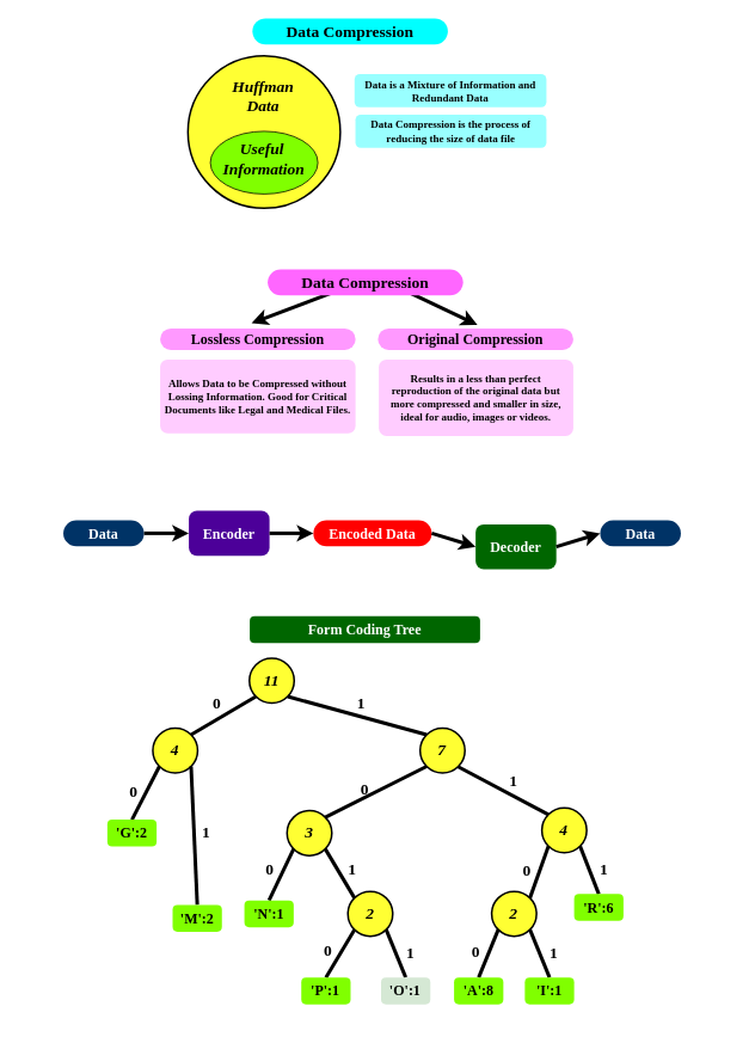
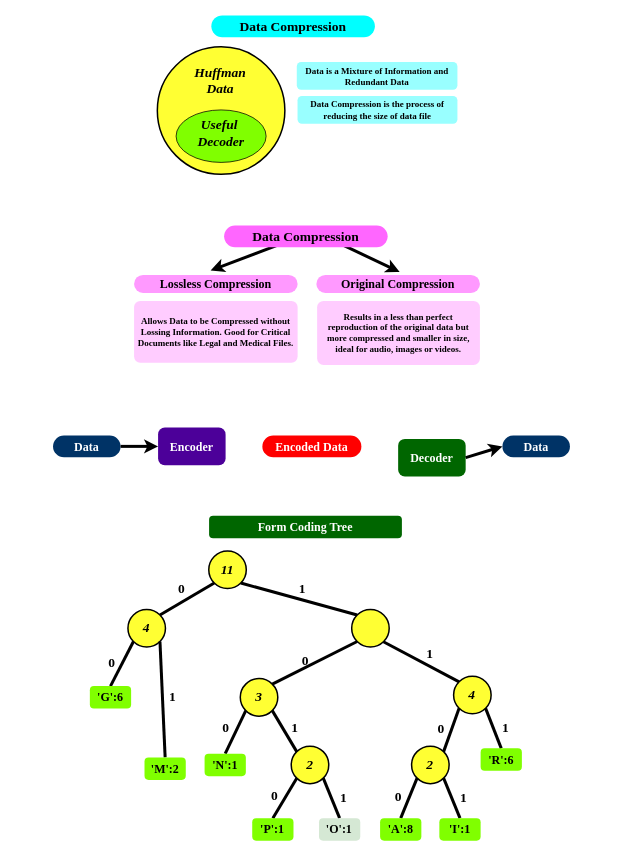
- <mxCell id="8" value="&lt;div style=&quot;&quot;&gt;&lt;font face=&quot;Comic Sans MS&quot;&gt;&lt;span style=&quot;font-size: 18px; text-wrap: nowrap;&quot;&gt;&lt;b&gt;&lt;i&gt;Useful&amp;nbsp;&lt;/i&gt;&lt;/b&gt;&lt;/span&gt;&lt;/font&gt;&lt;/div&gt;&lt;div style=&quot;&quot;&gt;&lt;font face=&quot;Comic Sans MS&quot;&gt;&lt;span style=&quot;font-size: 18px; text-wrap: nowrap;&quot;&gt;&lt;b&gt;&lt;i&gt;Information&lt;/i&gt;&lt;/b&gt;&lt;/span&gt;&lt;/font&gt;&lt;/div&gt;" style="rounded=1;whiteSpace=wrap;html=1;fillColor=none;strokeColor=none;arcSize=10;container=0;fontColor=#000000;align=center;" vertex="1" parent="1"><mxGeometry x="241.839" y="165.954" width="104.318" height="22.085" as="geometry" /></mxCell>
+ <mxCell id="8" value="&lt;div style=&quot;&quot;&gt;&lt;font face=&quot;Comic Sans MS&quot;&gt;&lt;span style=&quot;font-size: 18px; text-wrap: nowrap;&quot;&gt;&lt;b&gt;&lt;i&gt;Useful&amp;nbsp;&lt;/i&gt;&lt;/b&gt;&lt;/span&gt;&lt;/font&gt;&lt;/div&gt;&lt;div style=&quot;&quot;&gt;&lt;font face=&quot;Comic Sans MS&quot;&gt;&lt;span style=&quot;font-size: 18px; text-wrap: nowrap;&quot;&gt;&lt;b&gt;&lt;i&gt;Decoder&lt;/i&gt;&lt;/b&gt;&lt;/span&gt;&lt;/font&gt;&lt;/div&gt;" style="rounded=1;whiteSpace=wrap;html=1;fillColor=none;strokeColor=none;arcSize=10;container=0;fontColor=#000000;align=center;" vertex="1" parent="1"><mxGeometry x="241.839" y="165.954" width="104.318" height="22.085" as="geometry" /></mxCell>
- <mxCell id="26" value="" style="endArrow=classic;html=1;rounded=0;strokeWidth=4;strokeColor=#000000;exitX=1;exitY=0.5;exitDx=0;exitDy=0;entryX=0;entryY=0.5;entryDx=0;entryDy=0;" edge="1" parent="1" source="21" target="22"><mxGeometry width="50" height="50" relative="1" as="geometry"><mxPoint x="311" y="594.5" as="sourcePoint" /><mxPoint x="231" y="605" as="targetPoint" /></mxGeometry></mxCell>
- <mxCell id="27" value="" style="endArrow=classic;html=1;rounded=0;strokeWidth=4;strokeColor=#000000;exitX=1;exitY=0.5;exitDx=0;exitDy=0;entryX=0;entryY=0.5;entryDx=0;entryDy=0;" edge="1" parent="1" source="22" target="23"><mxGeometry width="50" height="50" relative="1" as="geometry"><mxPoint x="431" y="670" as="sourcePoint" /><mxPoint x="481" y="670" as="targetPoint" /></mxGeometry></mxCell>
- <mxCell id="80" value="&lt;div style=&quot;&quot;&gt;&lt;font face=&quot;Comic Sans MS&quot;&gt;&lt;span style=&quot;font-size: 18px; text-wrap: nowrap;&quot;&gt;&lt;b&gt;&lt;i&gt;7&lt;/i&gt;&lt;/b&gt;&lt;/span&gt;&lt;/font&gt;&lt;/div&gt;" style="rounded=1;whiteSpace=wrap;html=1;fillColor=none;strokeColor=none;arcSize=10;container=0;fontColor=#000000;align=center;" vertex="1" parent="1"><mxGeometry x="468.49" y="828.99" width="49.16" height="15.87" as="geometry" /></mxCell>
- <mxCell id="59" value="&lt;font face=&quot;Comic Sans MS&quot; style=&quot;font-size: 16px;&quot;&gt;&lt;b style=&quot;&quot;&gt;'G':2&lt;/b&gt;&lt;/font&gt;" style="rounded=1;whiteSpace=wrap;html=1;fillColor=#80FF00;strokeColor=none;fontColor=#000000;arcSize=18;container=0;" vertex="1" parent="1"><mxGeometry x="119.07" y="914.06" width="55" height="30" as="geometry" /></mxCell>
+ <mxCell id="59" value="&lt;font face=&quot;Comic Sans MS&quot; style=&quot;font-size: 16px;&quot;&gt;&lt;b style=&quot;&quot;&gt;'G':6&lt;/b&gt;&lt;/font&gt;" style="rounded=1;whiteSpace=wrap;html=1;fillColor=#80FF00;strokeColor=none;fontColor=#000000;arcSize=18;container=0;" vertex="1" parent="1"><mxGeometry x="119.07" y="914.06" width="55" height="30" as="geometry" /></mxCell>
